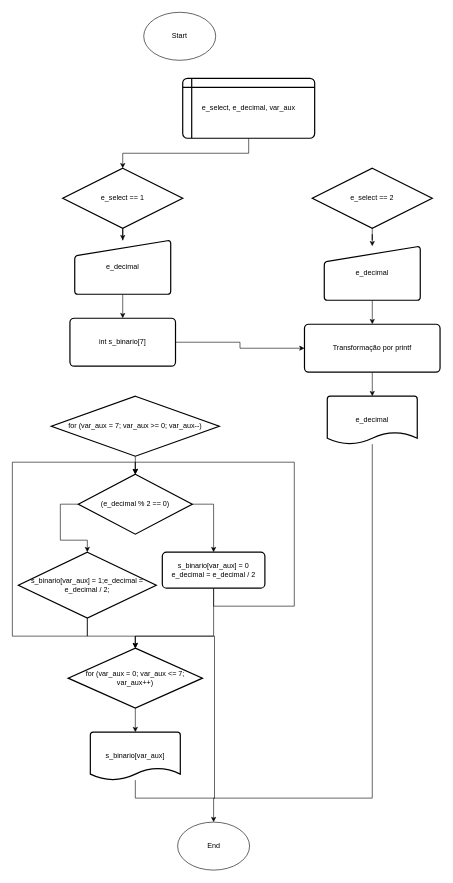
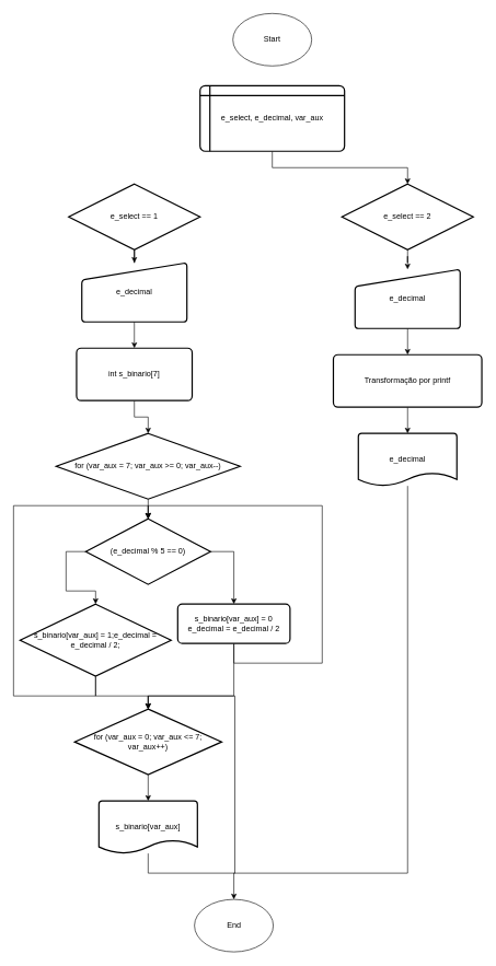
- <mxCell id="2" value="Start" style="ellipse;whiteSpace=wrap;html=1;" vertex="1" parent="1"><mxGeometry x="239" y="20" width="120" height="80" as="geometry" /></mxCell>
+ <mxCell id="2" value="Start" style="ellipse;whiteSpace=wrap;html=1;" vertex="1" parent="1"><mxGeometry x="354" y="20" width="120" height="80" as="geometry" /></mxCell>
- <mxCell id="3" style="edgeStyle=orthogonalEdgeStyle;rounded=0;orthogonalLoop=1;jettySize=auto;html=1;entryX=0.5;entryY=0;entryDx=0;entryDy=0;entryPerimeter=0;" edge="1" parent="1" source="5" target="7"><mxGeometry relative="1" as="geometry" /></mxCell>
+ <mxCell id="4" style="edgeStyle=orthogonalEdgeStyle;rounded=0;orthogonalLoop=1;jettySize=auto;html=1;" edge="1" parent="1" source="5" target="9"><mxGeometry relative="1" as="geometry" /></mxCell>
- <mxCell id="10" value="" style="edgeStyle=orthogonalEdgeStyle;rounded=0;orthogonalLoop=1;jettySize=auto;html=1;" edge="1" parent="1" source="11" target="33"><mxGeometry relative="1" as="geometry" /></mxCell>
+ <mxCell id="10" value="" style="edgeStyle=orthogonalEdgeStyle;rounded=0;orthogonalLoop=1;jettySize=auto;html=1;" edge="1" parent="1" source="11" target="13"><mxGeometry relative="1" as="geometry" /></mxCell>
- <mxCell id="16" value="(e_decimal % 2 == 0)" style="strokeWidth=2;html=1;shape=mxgraph.flowchart.decision;whiteSpace=wrap;" vertex="1" parent="1"><mxGeometry x="130" y="790" width="190" height="100" as="geometry" /></mxCell>
+ <mxCell id="16" value="(e_decimal % 5 == 0)" style="strokeWidth=2;html=1;shape=mxgraph.flowchart.decision;whiteSpace=wrap;" vertex="1" parent="1"><mxGeometry x="130" y="790" width="190" height="100" as="geometry" /></mxCell>
